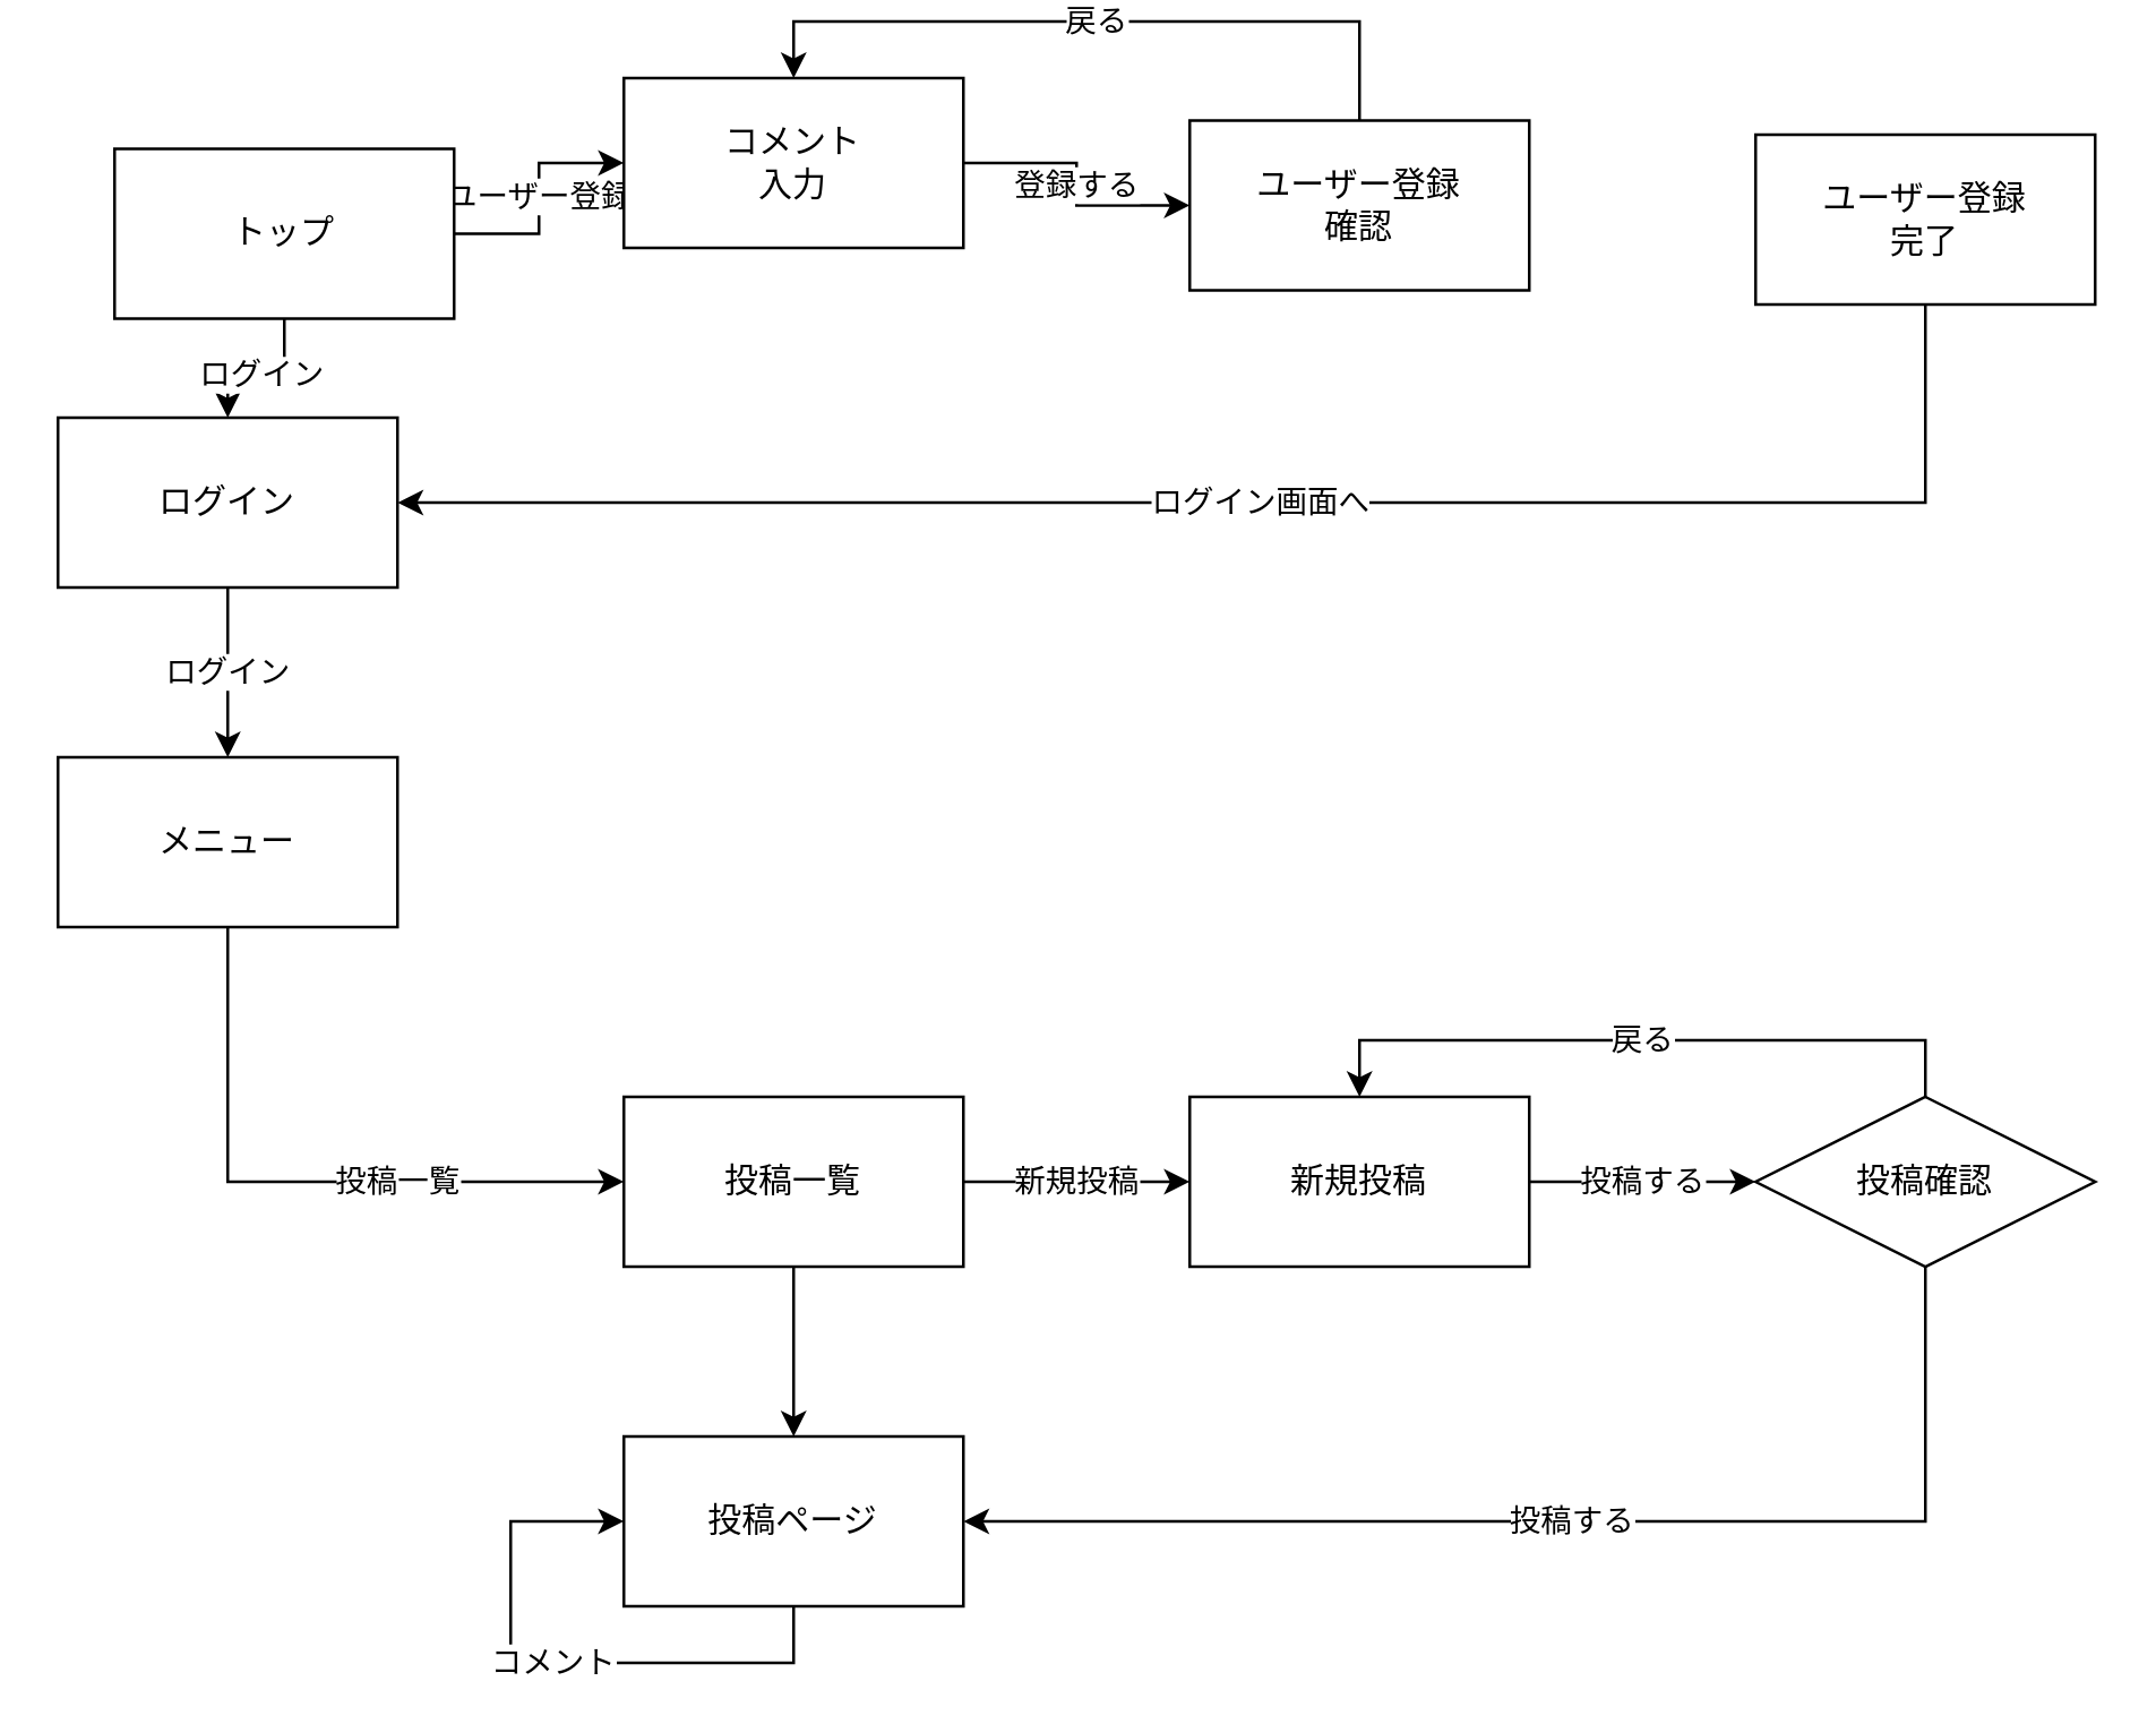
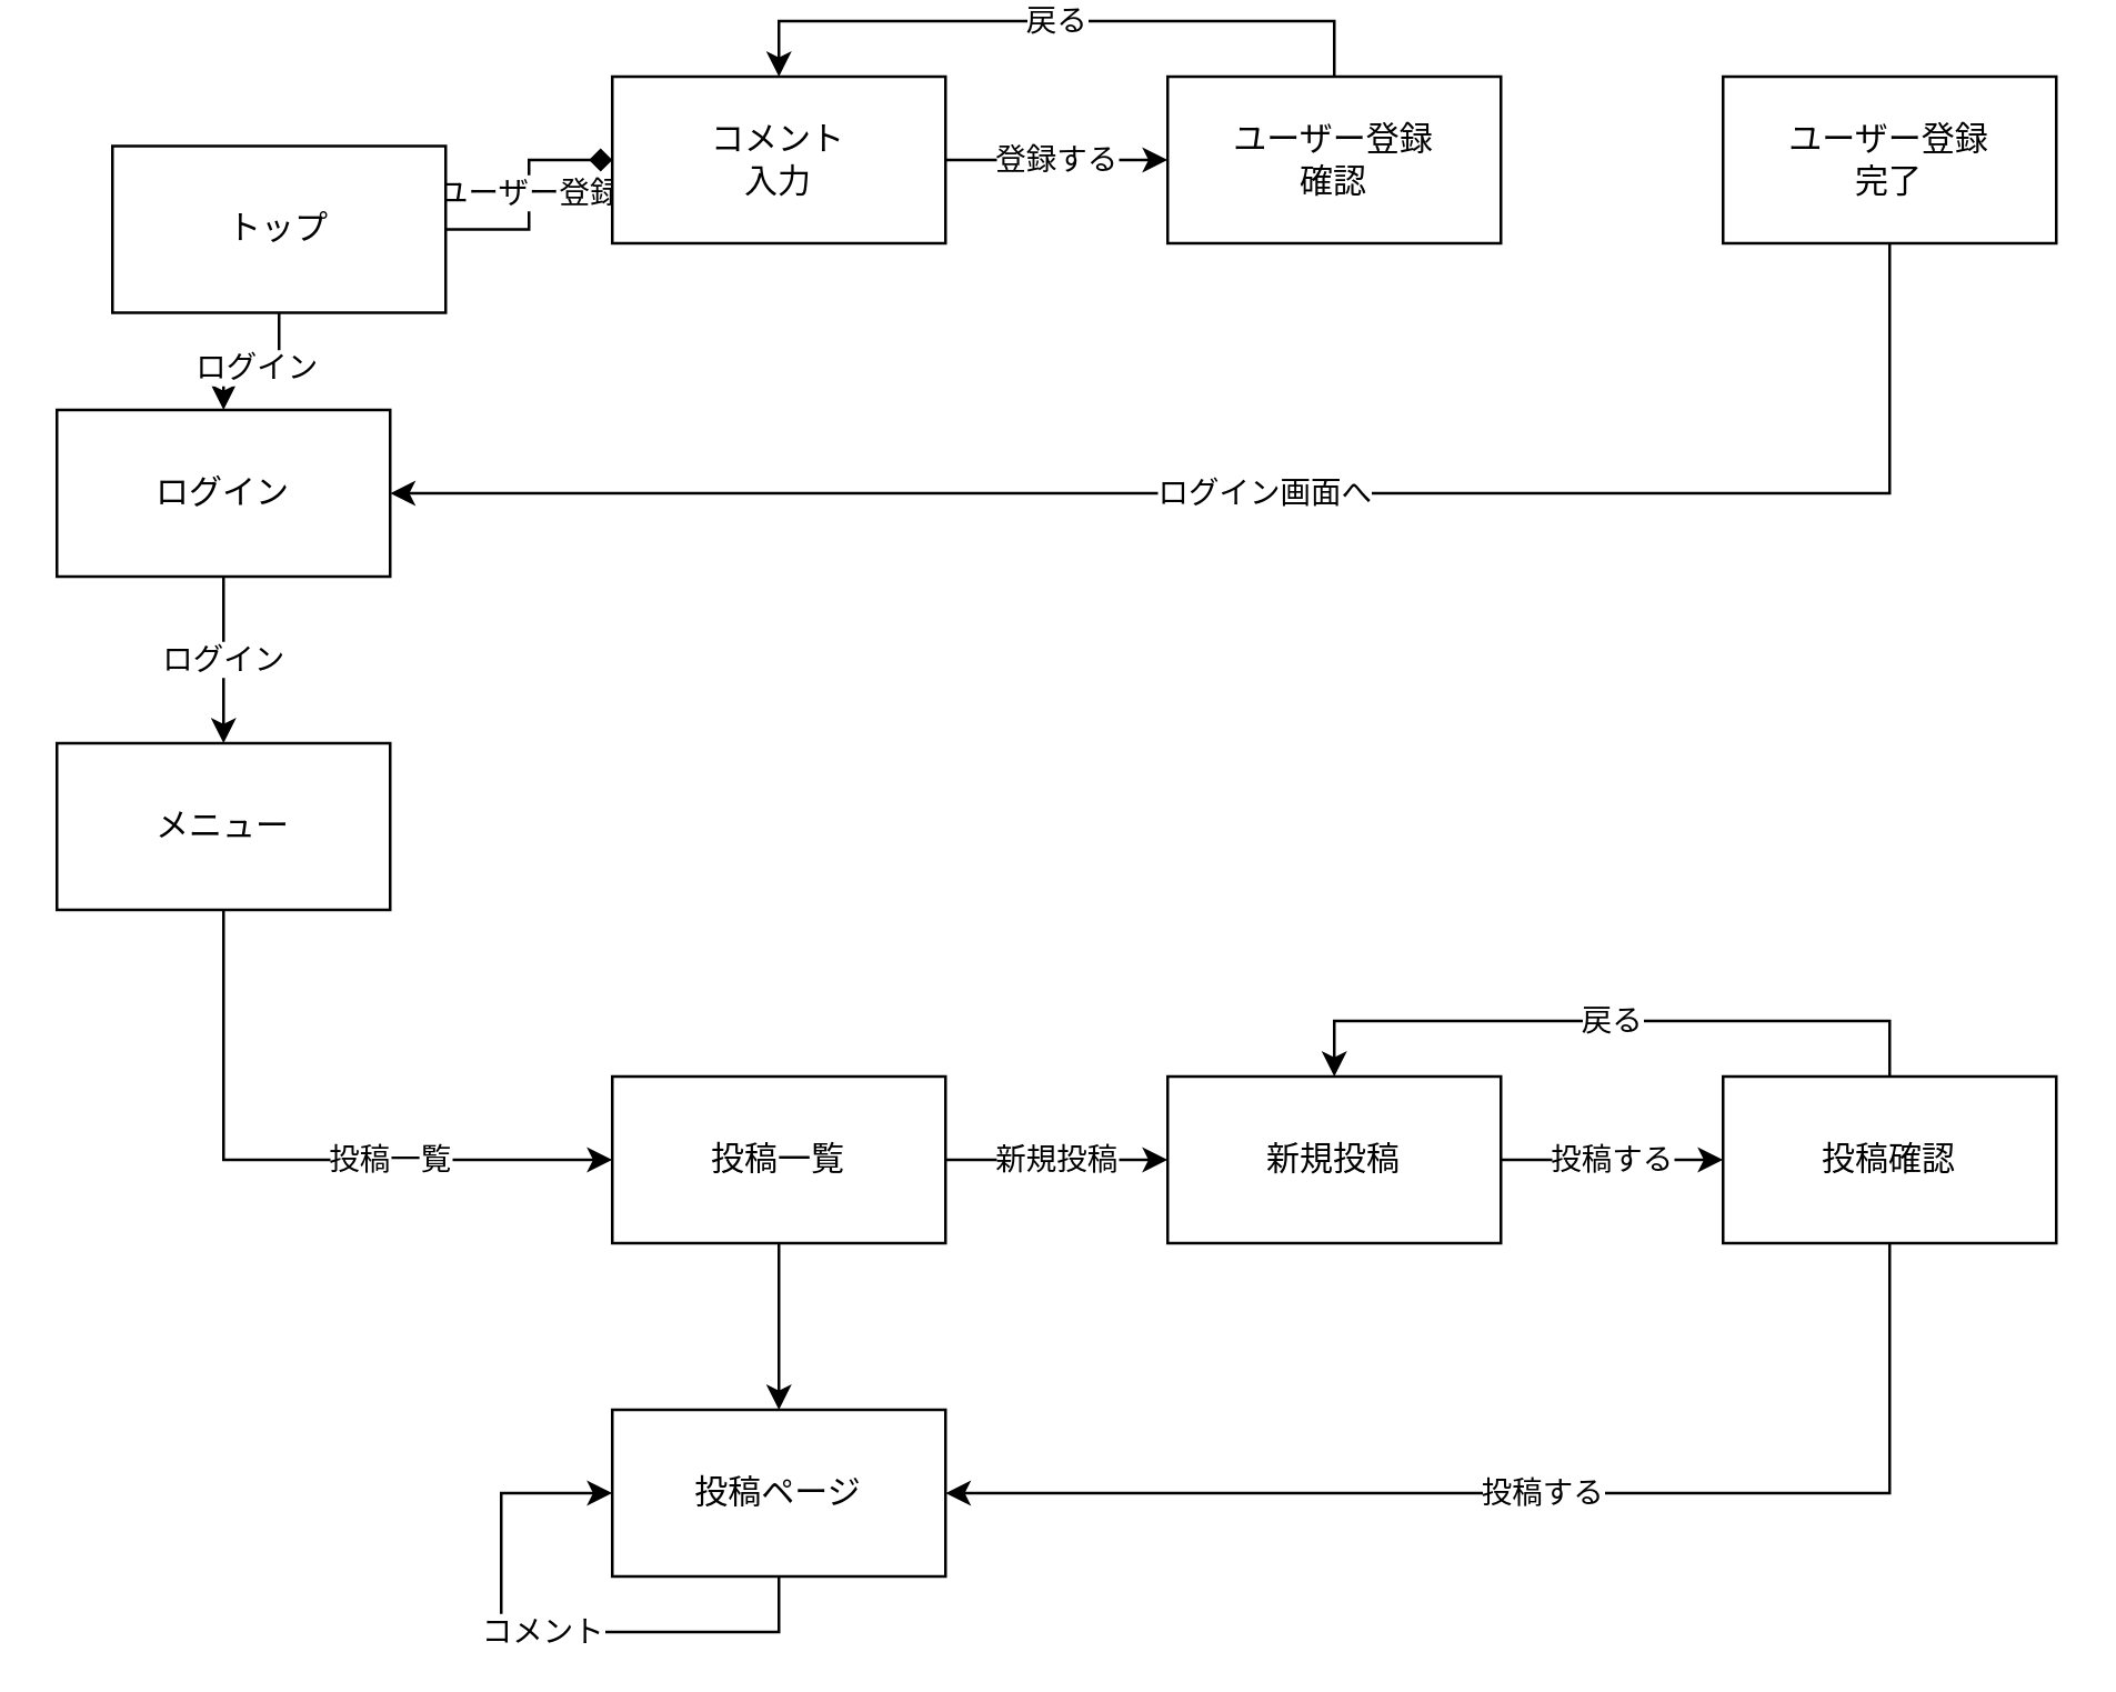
- <mxCell id="3" value="ユーザー登録" style="edgeStyle=orthogonalEdgeStyle;rounded=0;orthogonalLoop=1;jettySize=auto;html=1;exitX=1;exitY=0.5;exitDx=0;exitDy=0;entryX=0;entryY=0.5;entryDx=0;entryDy=0;" edge="1" parent="1" source="4" target="8"><mxGeometry relative="1" as="geometry" /></mxCell>
+ <mxCell id="3" value="ユーザー登録" style="edgeStyle=orthogonalEdgeStyle;rounded=0;orthogonalLoop=1;jettySize=auto;html=1;exitX=1;exitY=0.5;exitDx=0;exitDy=0;entryX=0;entryY=0.5;entryDx=0;entryDy=0;endArrow=diamond;" edge="1" parent="1" source="4" target="8"><mxGeometry relative="1" as="geometry" /></mxCell>
- <mxCell id="10" value="ユーザー登録&lt;br&gt;確認" style="whiteSpace=wrap;html=1;" vertex="1" parent="1"><mxGeometry x="420" y="35" width="120" height="60" as="geometry" /></mxCell>
+ <mxCell id="10" value="ユーザー登録&lt;br&gt;確認" style="whiteSpace=wrap;html=1;" vertex="1" parent="1"><mxGeometry x="420" y="20" width="120" height="60" as="geometry" /></mxCell>
- <mxCell id="12" value="ユーザー登録&lt;br&gt;完了" style="whiteSpace=wrap;html=1;" vertex="1" parent="1"><mxGeometry x="620" y="40" width="120" height="60" as="geometry" /></mxCell>
+ <mxCell id="12" value="ユーザー登録&lt;br&gt;完了" style="whiteSpace=wrap;html=1;" vertex="1" parent="1"><mxGeometry x="620" y="20" width="120" height="60" as="geometry" /></mxCell>
- <mxCell id="23" value="投稿確認" style="rhombus;whiteSpace=wrap;html=1;" vertex="1" parent="1"><mxGeometry x="620" y="380" width="120" height="60" as="geometry" /></mxCell>
+ <mxCell id="23" value="投稿確認" style="whiteSpace=wrap;html=1;" vertex="1" parent="1"><mxGeometry x="620" y="380" width="120" height="60" as="geometry" /></mxCell>
